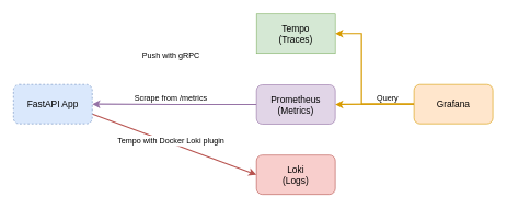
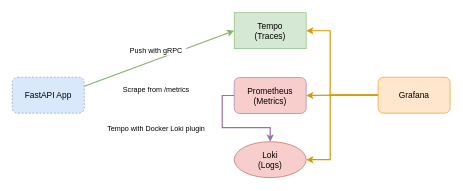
+ <mxCell id="2" style="rounded=0;orthogonalLoop=1;jettySize=auto;html=1;exitX=1;exitY=0.25;exitDx=0;exitDy=0;entryX=0;entryY=0.5;entryDx=0;entryDy=0;fontSize=14;fillColor=#d5e8d4;strokeColor=#82b366;strokeWidth=2;fontColor=#000000;" parent="1" source="4" target="5" edge="1"><mxGeometry relative="1" as="geometry" /></mxCell>
- <mxCell id="13" value="Query" style="text;html=1;strokeColor=none;fillColor=none;align=center;verticalAlign=middle;whiteSpace=wrap;rounded=0;fontColor=#000000;" parent="1" vertex="1"><mxGeometry x="560" y="134" width="60" height="30" as="geometry" /></mxCell>
- <mxCell id="6" style="edgeStyle=orthogonalEdgeStyle;rounded=0;orthogonalLoop=1;jettySize=auto;html=1;exitX=0;exitY=0.5;exitDx=0;exitDy=0;fontSize=14;fillColor=#e1d5e7;strokeColor=#9673a6;strokeWidth=2;fontColor=#000000;" parent="1" source="7" target="4" edge="1"><mxGeometry relative="1" as="geometry" /></mxCell>
+ <mxCell id="6" style="edgeStyle=orthogonalEdgeStyle;rounded=0;orthogonalLoop=1;jettySize=auto;html=1;exitX=0;exitY=0.5;exitDx=0;exitDy=0;fontSize=14;fillColor=#e1d5e7;strokeColor=#9673a6;strokeWidth=2;fontColor=#000000;" parent="1" source="7" target="8" edge="1"><mxGeometry relative="1" as="geometry" /></mxCell>
- <mxCell id="7" value="Prometheus&lt;br style=&quot;font-size: 14px;&quot;&gt;(Metrics)" style="rounded=1;whiteSpace=wrap;html=1;fontSize=14;fillColor=#e1d5e7;strokeColor=#9673a6;fontColor=#000000;" parent="1" vertex="1"><mxGeometry x="390" y="128.5" width="120" height="60" as="geometry" /></mxCell>
+ <mxCell id="7" value="Prometheus&lt;br style=&quot;font-size: 14px;&quot;&gt;(Metrics)" style="rounded=1;whiteSpace=wrap;html=1;fontSize=14;fillColor=#f8cecc;strokeColor=#9673a6;fontColor=#000000;" parent="1" vertex="1"><mxGeometry x="390" y="128.5" width="120" height="60" as="geometry" /></mxCell>
+ <mxCell id="11" style="edgeStyle=orthogonalEdgeStyle;rounded=0;orthogonalLoop=1;jettySize=auto;html=1;exitX=0;exitY=0.5;exitDx=0;exitDy=0;entryX=1;entryY=0.5;entryDx=0;entryDy=0;fontSize=14;fillColor=#ffe6cc;strokeColor=#d79b00;strokeWidth=2;fontColor=#000000;" parent="1" source="12" target="8" edge="1"><mxGeometry relative="1" as="geometry"><Array as="points"><mxPoint x="550" y="158" /><mxPoint x="550" y="266" /></Array></mxGeometry></mxCell>
- <mxCell id="3" style="rounded=0;orthogonalLoop=1;jettySize=auto;html=1;exitX=1;exitY=0.75;exitDx=0;exitDy=0;entryX=0;entryY=0.5;entryDx=0;entryDy=0;fontSize=14;fillColor=#f8cecc;strokeColor=#b85450;strokeWidth=2;fontColor=#000000;" parent="1" source="4" target="8" edge="1"><mxGeometry relative="1" as="geometry" /></mxCell>
- <mxCell id="8" value="Loki&lt;br style=&quot;font-size: 14px;&quot;&gt;(Logs)" style="rounded=1;whiteSpace=wrap;html=1;fontSize=14;fillColor=#f8cecc;strokeColor=#b85450;fontColor=#000000;" parent="1" vertex="1"><mxGeometry x="390" y="235.5" width="120" height="60" as="geometry" /></mxCell>
+ <mxCell id="8" value="Loki&lt;br style=&quot;font-size: 14px;&quot;&gt;(Logs)" style="ellipse;whiteSpace=wrap;html=1;fontSize=14;fillColor=#f8cecc;strokeColor=#b85450;fontColor=#000000;" parent="1" vertex="1"><mxGeometry x="390" y="235.5" width="120" height="60" as="geometry" /></mxCell>
